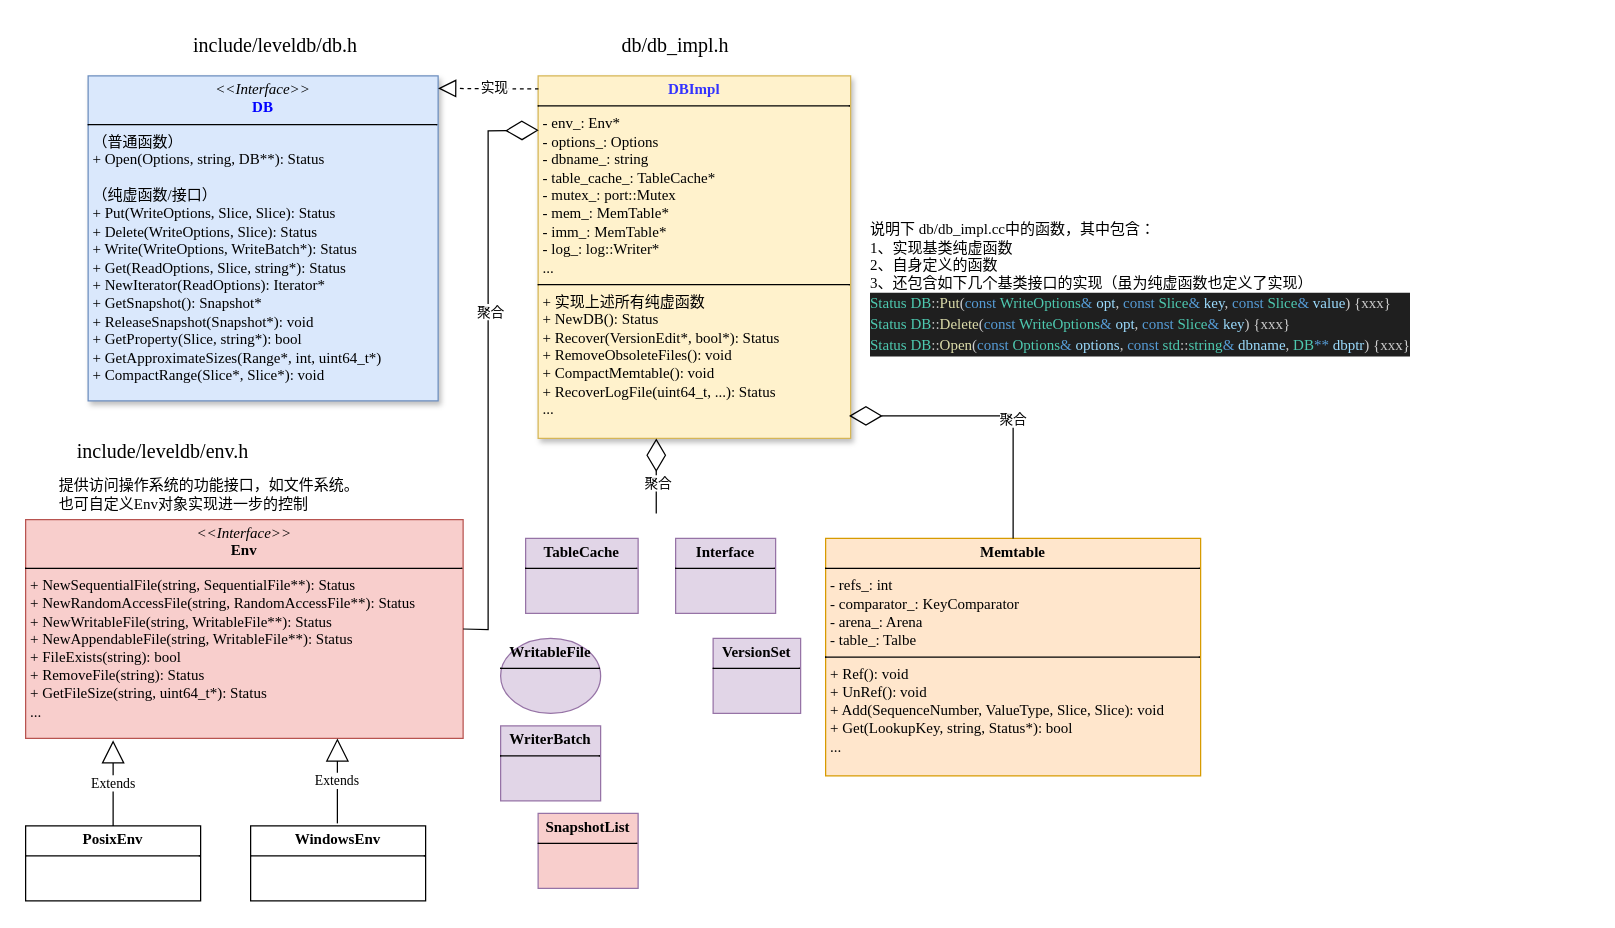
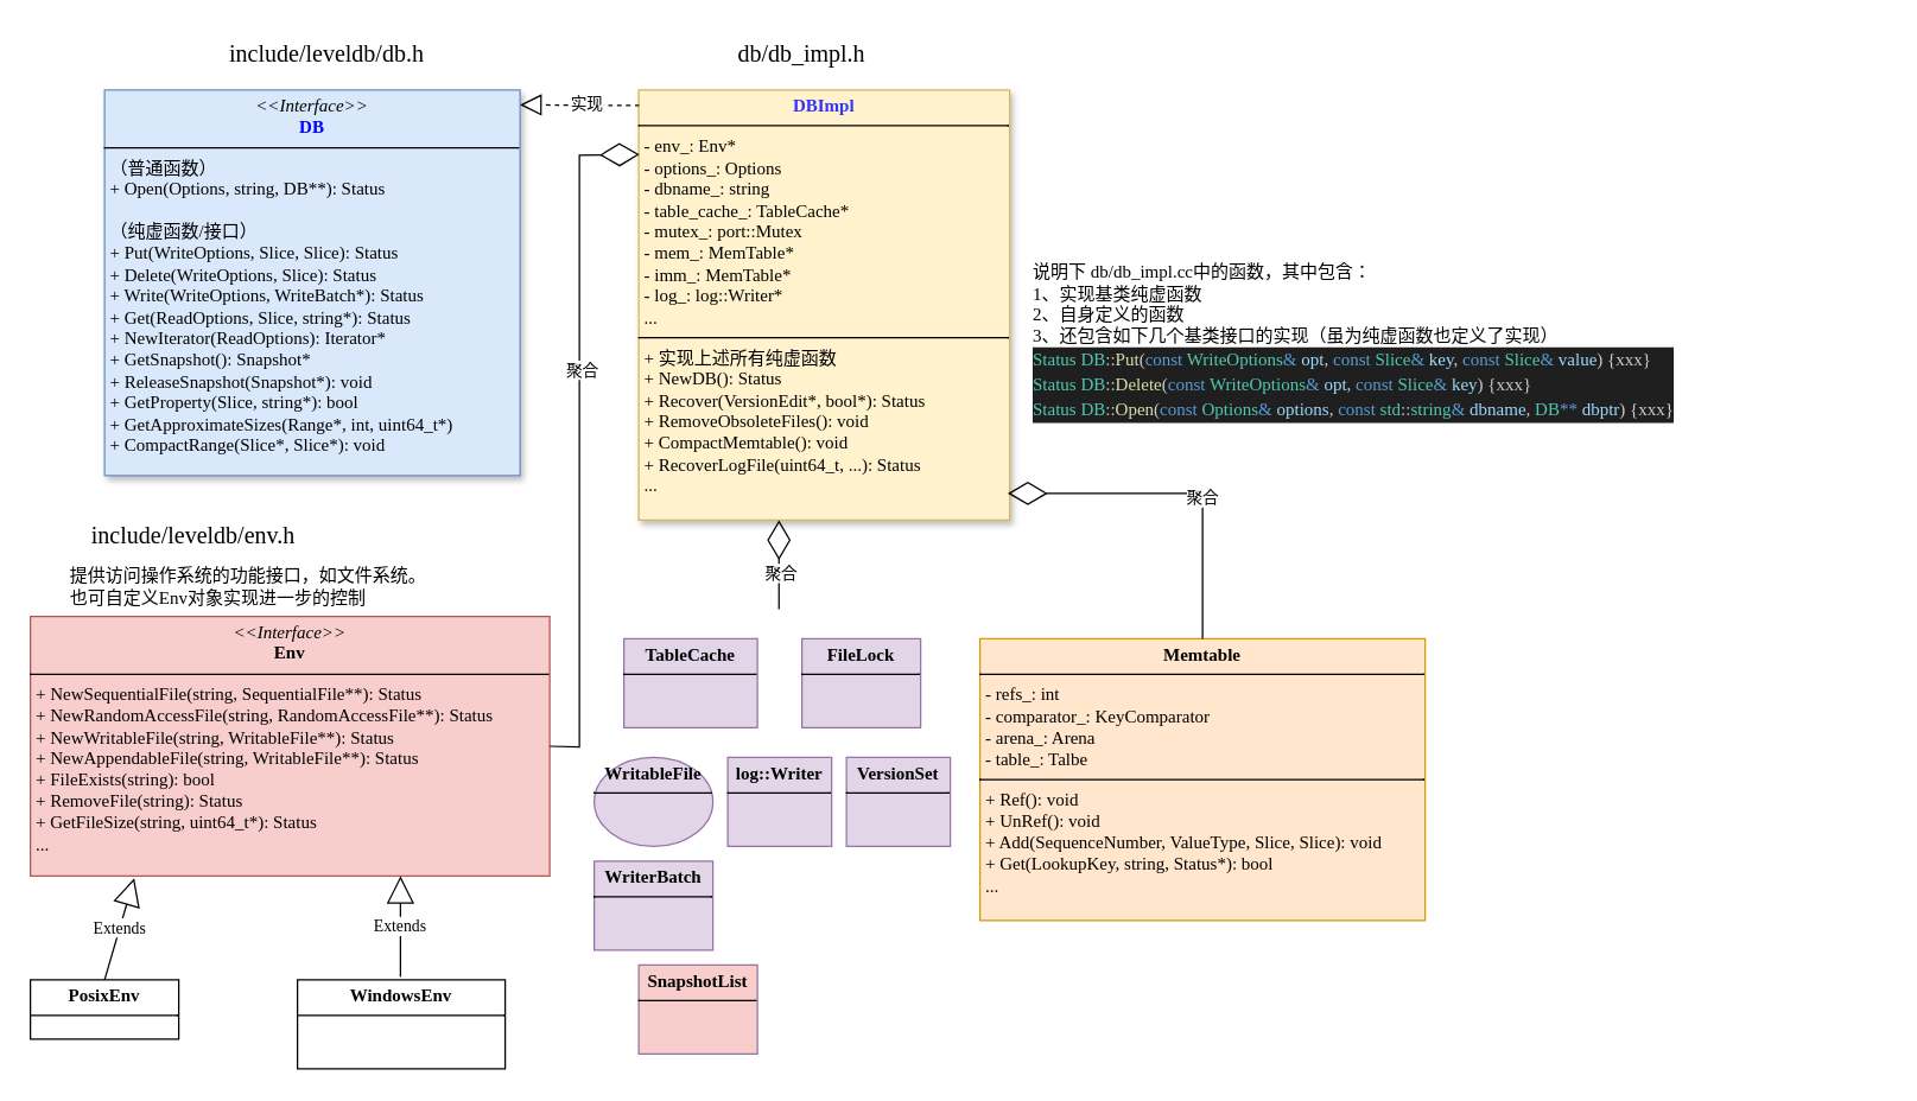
- <mxCell id="24" value="&lt;p style=&quot;margin:0px;margin-top:4px;text-align:center;&quot;&gt;&lt;b&gt;Interface&lt;/b&gt;&lt;/p&gt;&lt;hr style=&quot;border-style:solid;&quot; size=&quot;1&quot;&gt;&lt;div style=&quot;height:2px;&quot;&gt;&lt;/div&gt;" style="verticalAlign=top;align=left;overflow=fill;html=1;whiteSpace=wrap;fillColor=#e1d5e7;strokeColor=#9673a6;fontFamily=Comic Sans MS;" vertex="1" parent="1"><mxGeometry x="540" y="430" width="80" height="60" as="geometry" /></mxCell>
+ <mxCell id="24" value="&lt;p style=&quot;margin:0px;margin-top:4px;text-align:center;&quot;&gt;&lt;b&gt;FileLock&lt;/b&gt;&lt;/p&gt;&lt;hr style=&quot;border-style:solid;&quot; size=&quot;1&quot;&gt;&lt;div style=&quot;height:2px;&quot;&gt;&lt;/div&gt;" style="verticalAlign=top;align=left;overflow=fill;html=1;whiteSpace=wrap;fillColor=#e1d5e7;strokeColor=#9673a6;fontFamily=Comic Sans MS;" vertex="1" parent="1"><mxGeometry x="540" y="430" width="80" height="60" as="geometry" /></mxCell>
+ <mxCell id="27" value="&lt;p style=&quot;margin:0px;margin-top:4px;text-align:center;&quot;&gt;&lt;b&gt;log::Writer&lt;/b&gt;&lt;br&gt;&lt;/p&gt;&lt;hr style=&quot;border-style:solid;&quot; size=&quot;1&quot;&gt;&lt;div style=&quot;height:2px;&quot;&gt;&lt;/div&gt;" style="verticalAlign=top;align=left;overflow=fill;html=1;whiteSpace=wrap;fillColor=#e1d5e7;strokeColor=#9673a6;fontFamily=Comic Sans MS;" vertex="1" parent="1"><mxGeometry x="490" y="510" width="70" height="60" as="geometry" /></mxCell>
- <mxCell id="11" value="&lt;p style=&quot;margin:0px;margin-top:4px;text-align:center;&quot;&gt;&lt;b&gt;PosixEnv&lt;/b&gt;&lt;/p&gt;&lt;hr size=&quot;1&quot; style=&quot;border-style:solid;&quot;&gt;&lt;div style=&quot;height:2px;&quot;&gt;&lt;/div&gt;" style="verticalAlign=top;align=left;overflow=fill;html=1;whiteSpace=wrap;fontFamily=Comic Sans MS;" vertex="1" parent="1"><mxGeometry x="20" y="660" width="140" height="60" as="geometry" /></mxCell>
+ <mxCell id="11" value="&lt;p style=&quot;margin:0px;margin-top:4px;text-align:center;&quot;&gt;&lt;b&gt;PosixEnv&lt;/b&gt;&lt;/p&gt;&lt;hr size=&quot;1&quot; style=&quot;border-style:solid;&quot;&gt;&lt;div style=&quot;height:2px;&quot;&gt;&lt;/div&gt;" style="verticalAlign=top;align=left;overflow=fill;html=1;whiteSpace=wrap;fontFamily=Comic Sans MS;" vertex="1" parent="1"><mxGeometry x="20" y="660" width="100" height="40" as="geometry" /></mxCell>
